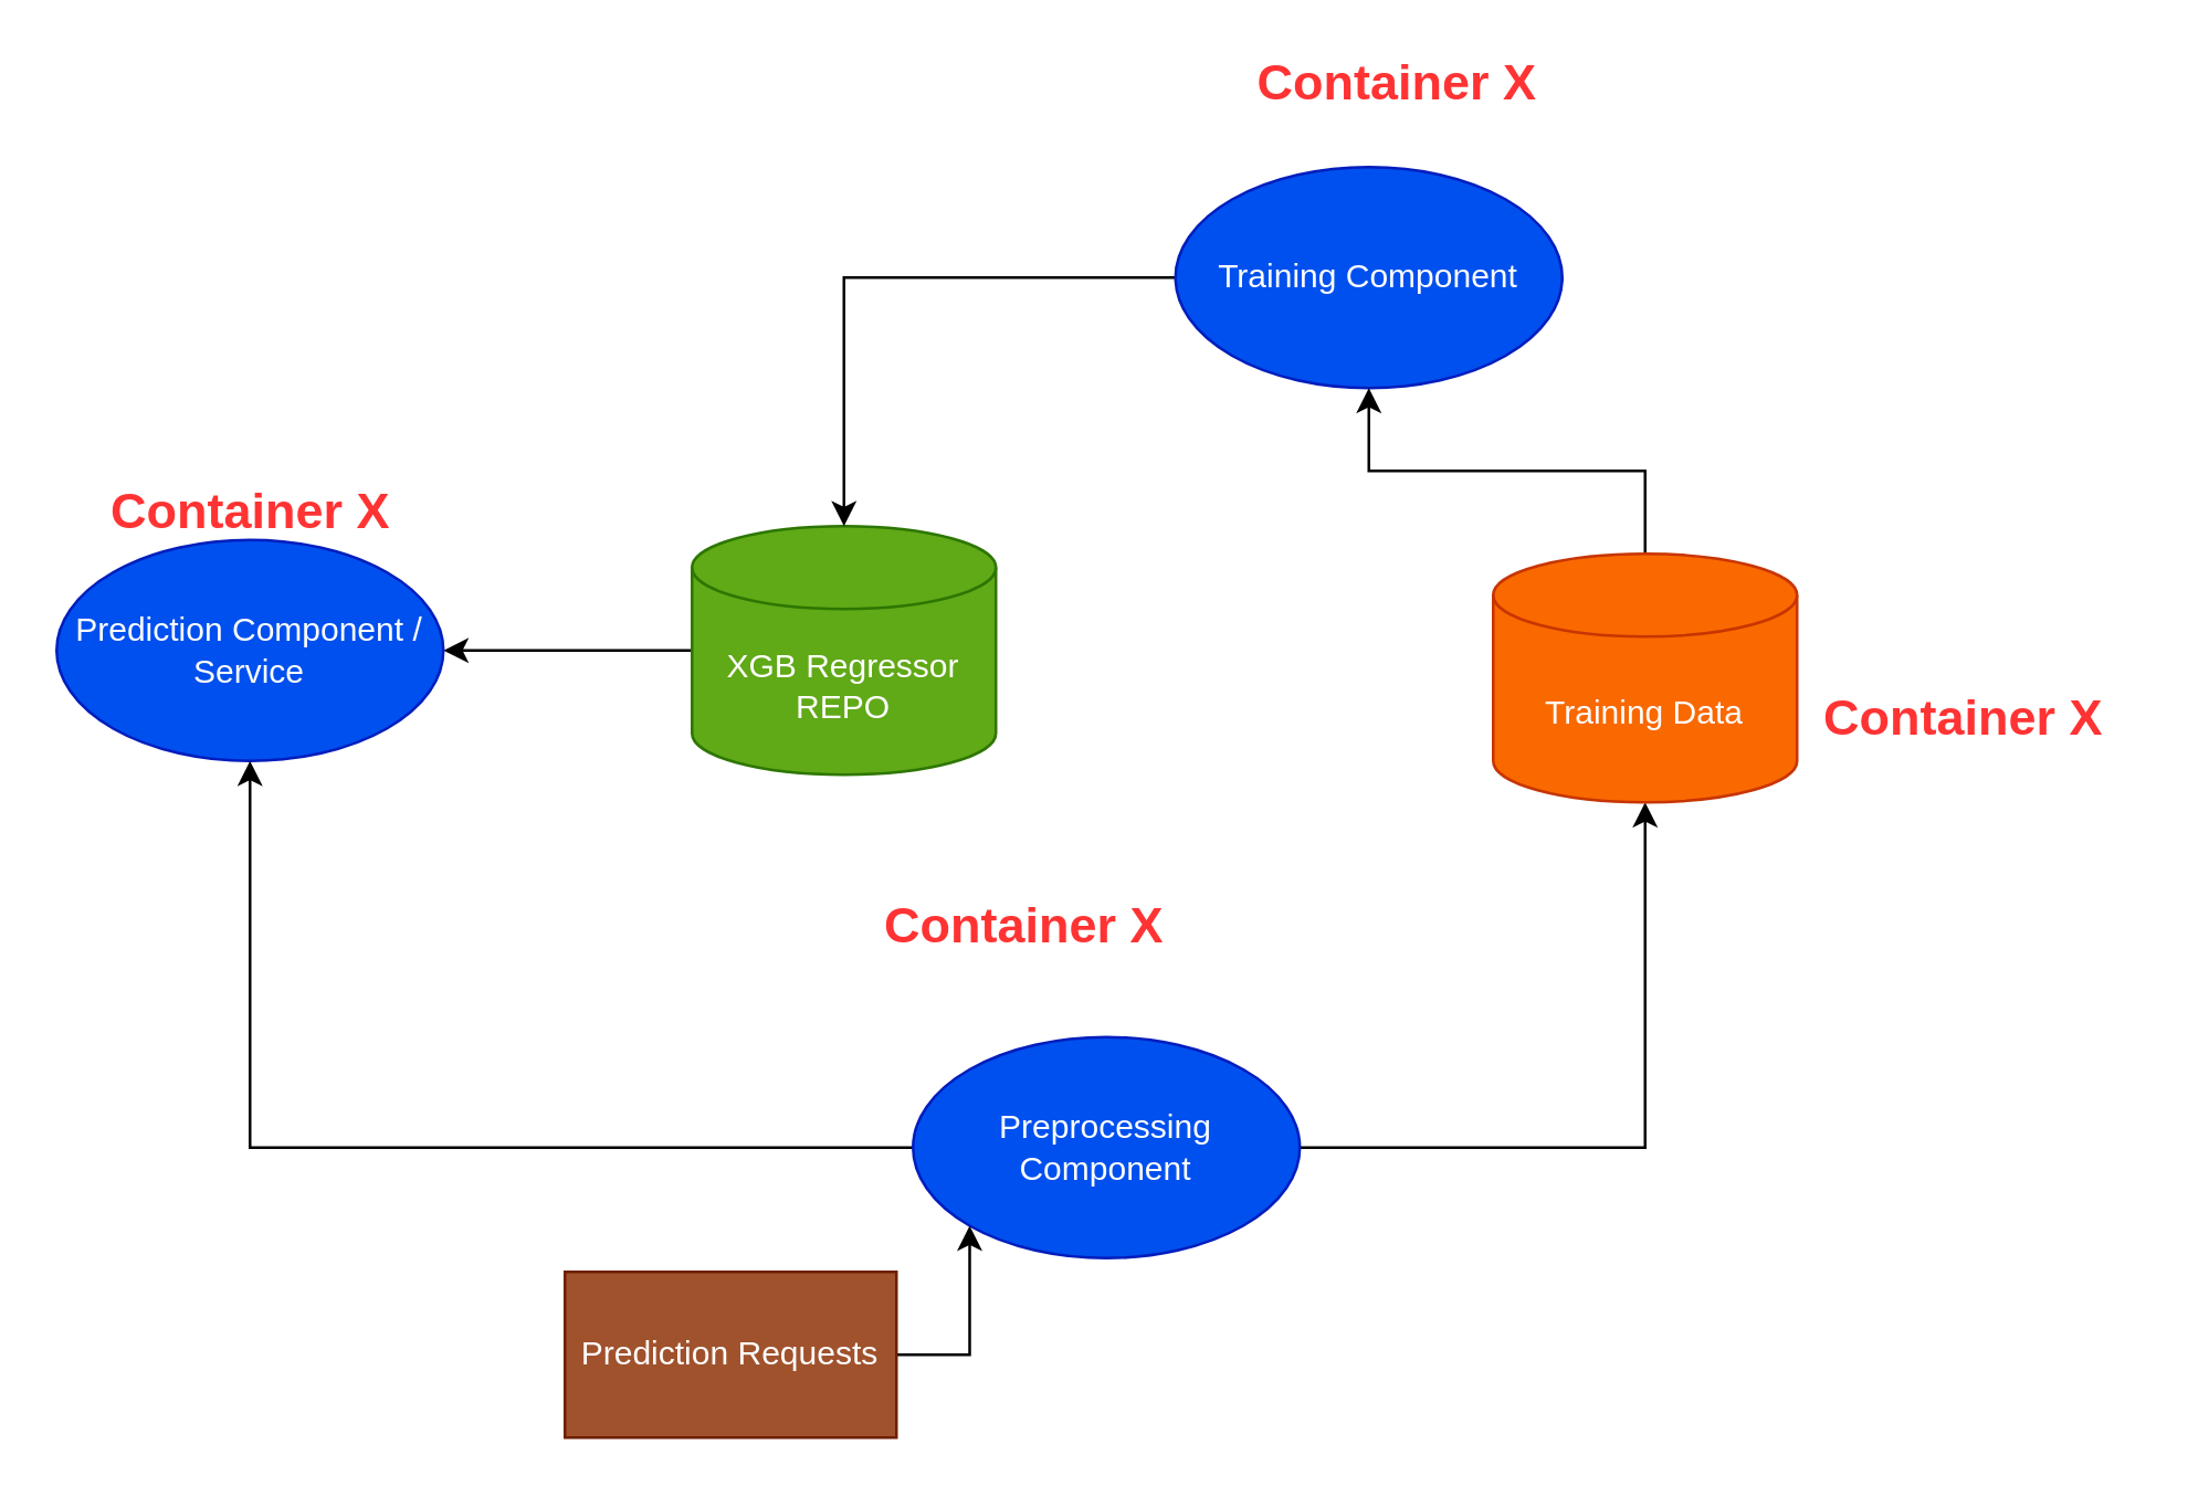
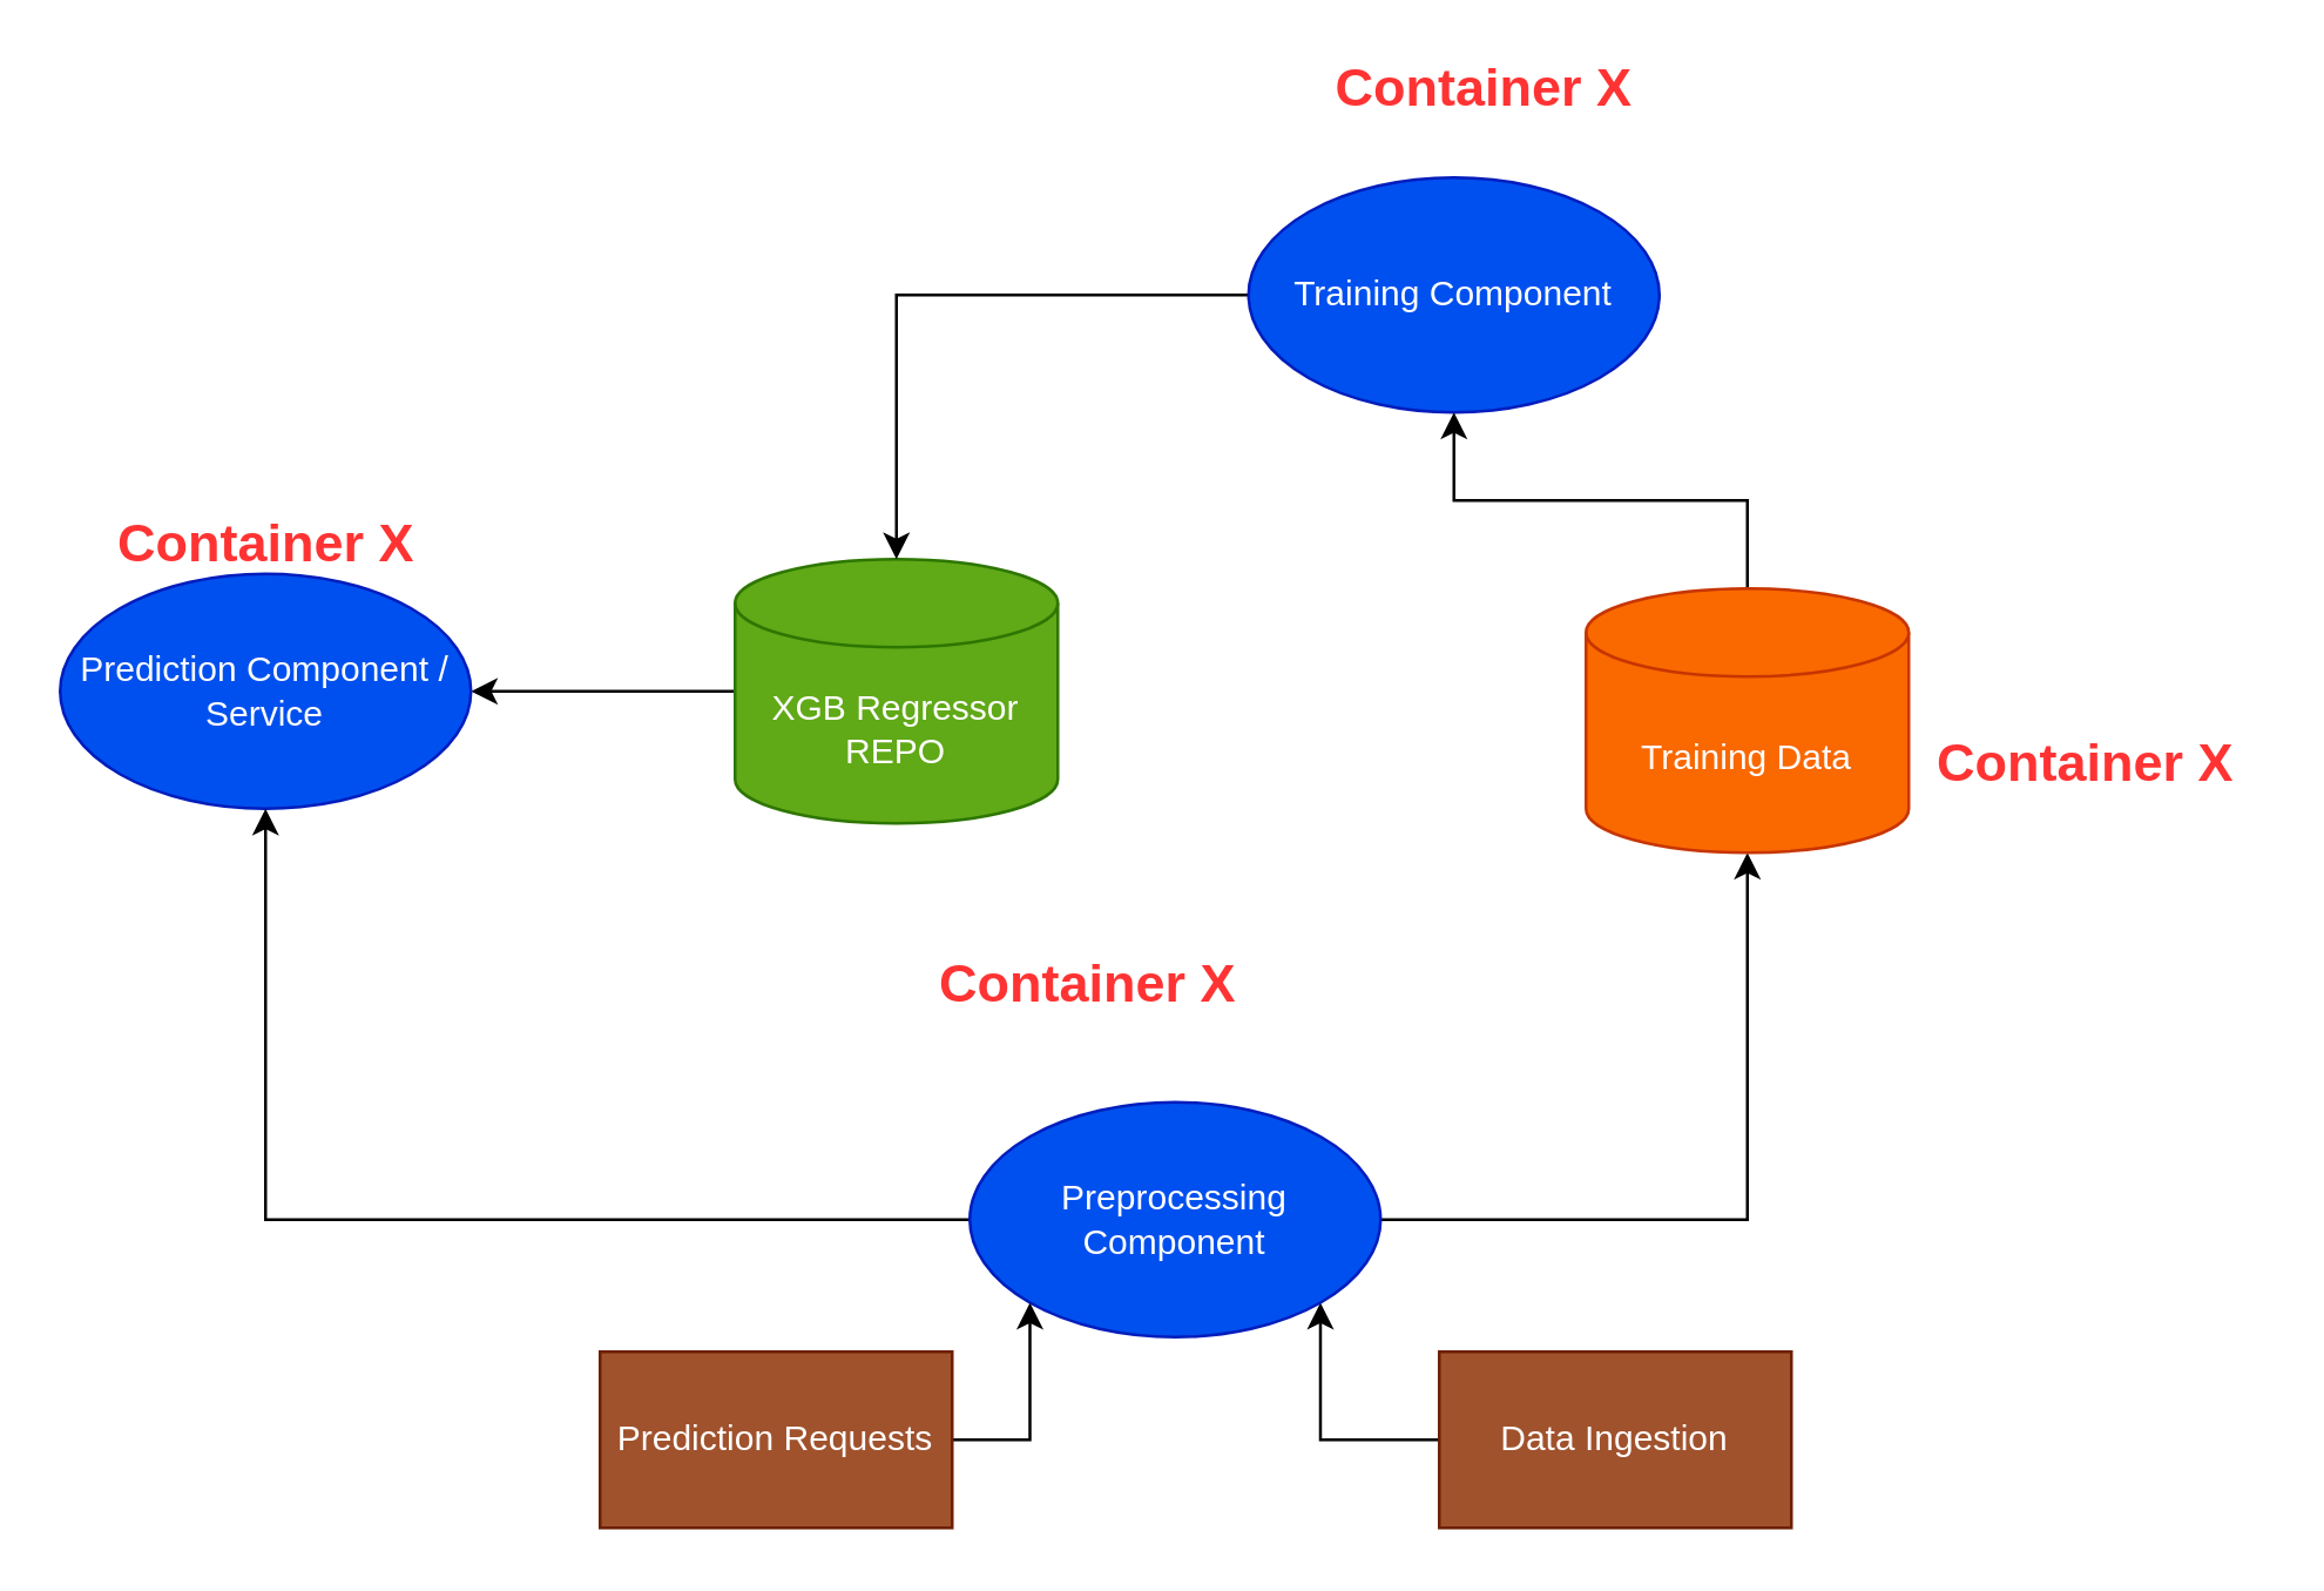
+ <mxCell id="7" value="" style="edgeStyle=orthogonalEdgeStyle;rounded=0;orthogonalLoop=1;jettySize=auto;html=1;entryX=1;entryY=1;entryDx=0;entryDy=0;" edge="1" parent="1" source="8" target="11"><mxGeometry relative="1" as="geometry" /></mxCell>
+ <mxCell id="8" value="Data Ingestion" style="whiteSpace=wrap;html=1;fillColor=#a0522d;strokeColor=#6D1F00;fontColor=#ffffff;" vertex="1" parent="1"><mxGeometry x="490" y="460" width="120" height="60" as="geometry" /></mxCell>
